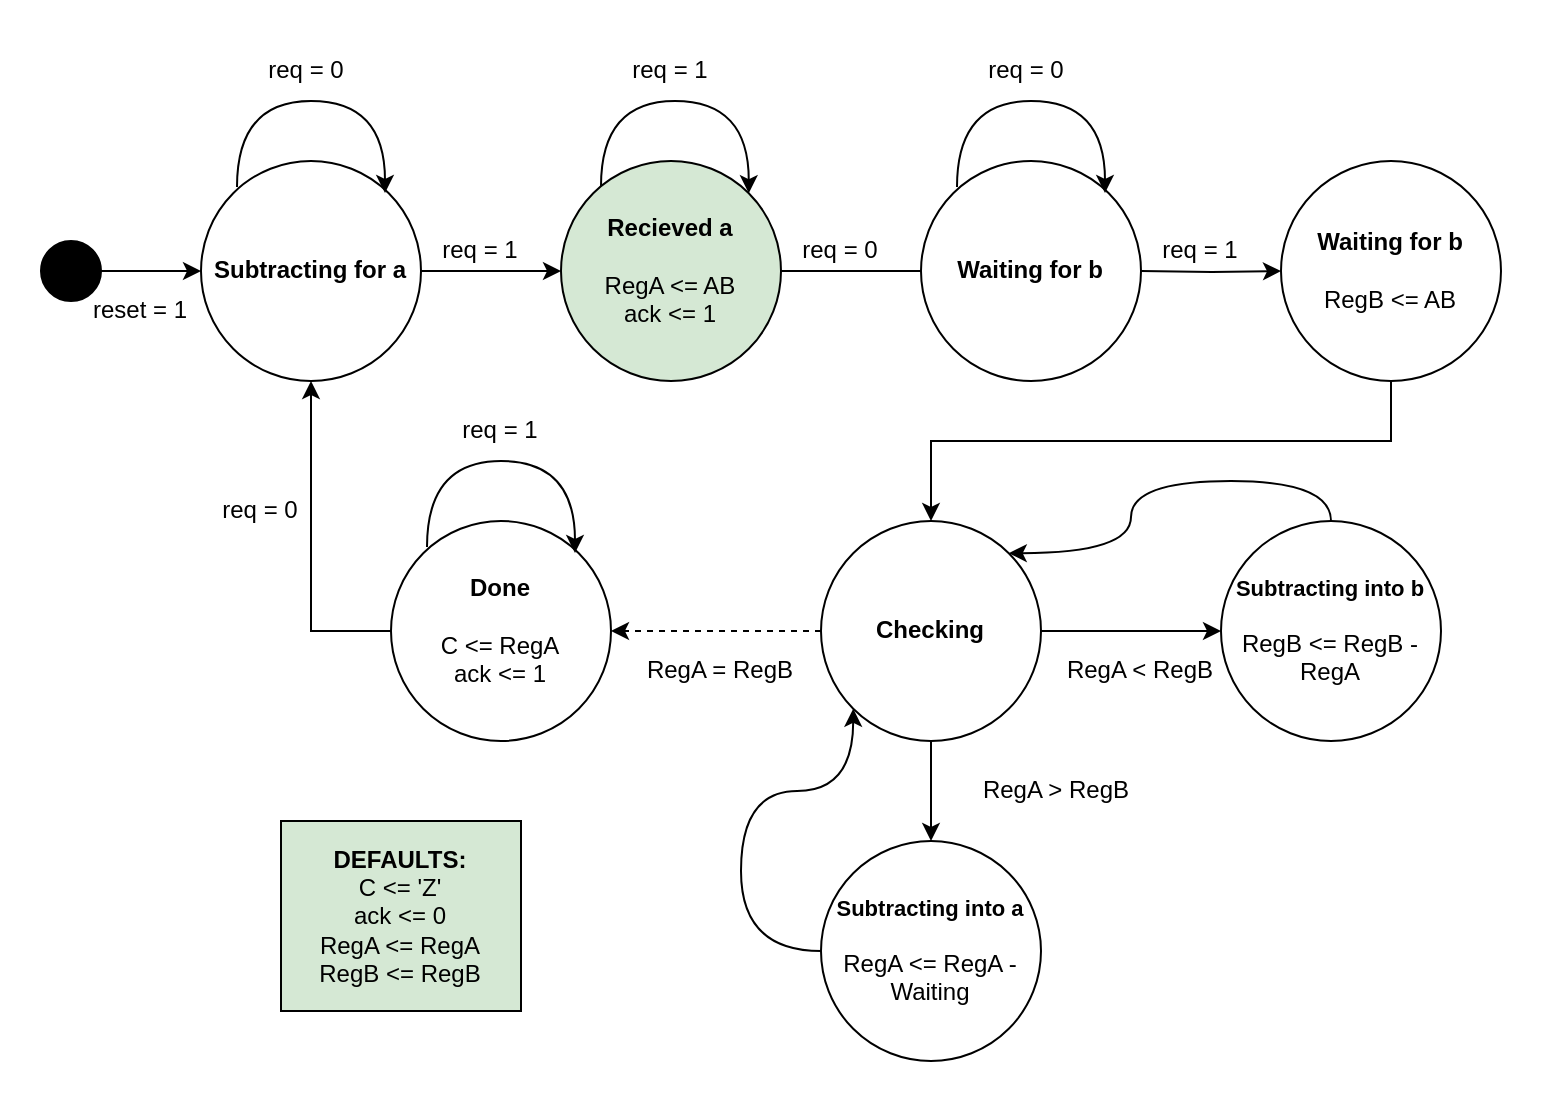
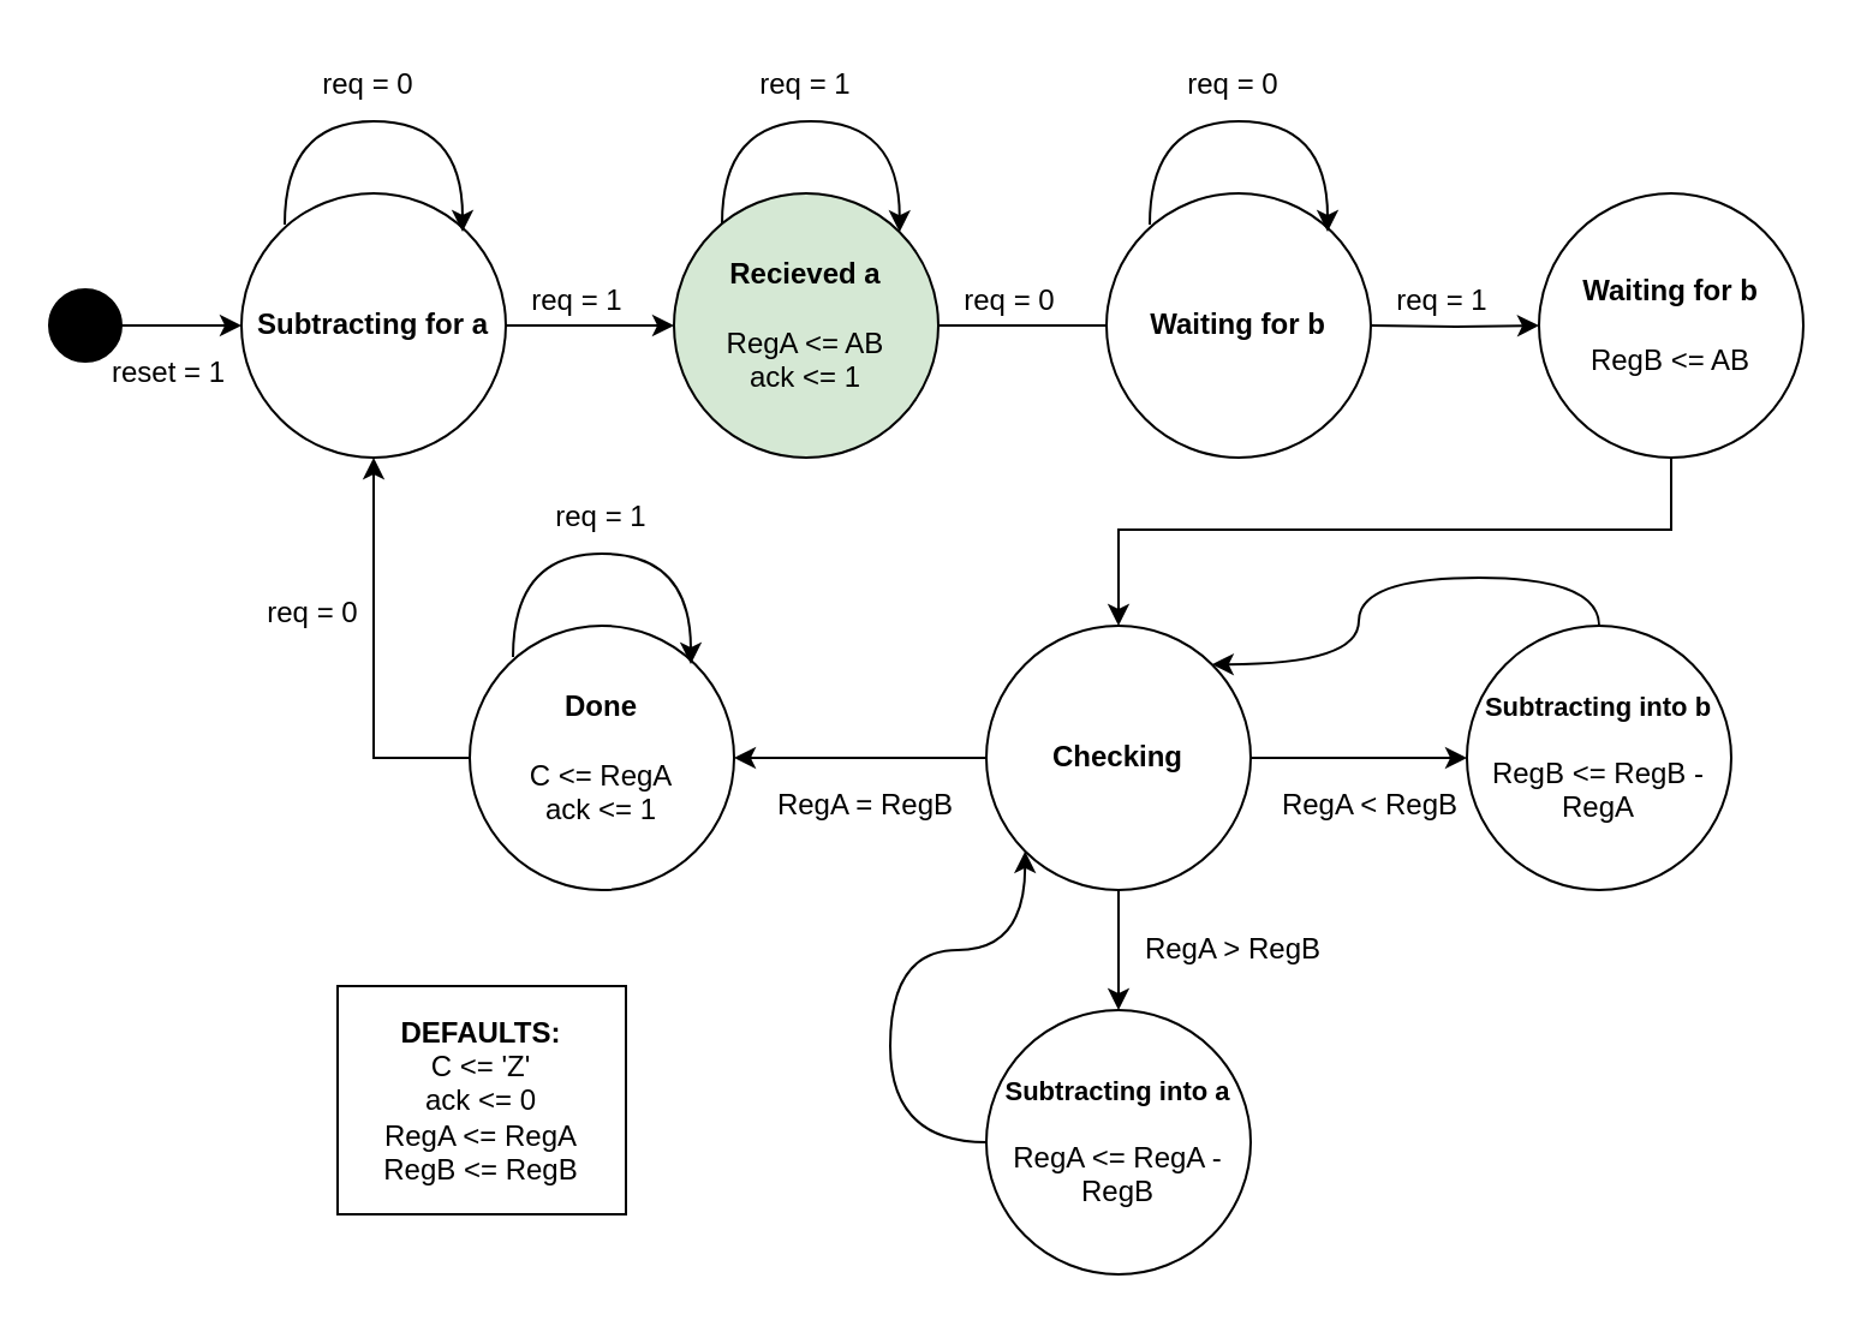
- <mxCell id="19" style="edgeStyle=orthogonalEdgeStyle;rounded=0;orthogonalLoop=1;jettySize=auto;html=1;dashed=1;" parent="1" source="22" target="24" edge="1"><mxGeometry relative="1" as="geometry" /></mxCell>
+ <mxCell id="19" style="edgeStyle=orthogonalEdgeStyle;rounded=0;orthogonalLoop=1;jettySize=auto;html=1;" parent="1" source="22" target="24" edge="1"><mxGeometry relative="1" as="geometry" /></mxCell>
- <mxCell id="35" value="RegA &amp;gt; RegB" style="text;html=1;align=center;verticalAlign=middle;whiteSpace=wrap;rounded=0;" parent="1" vertex="1"><mxGeometry x="488" y="380" width="80" height="30" as="geometry" /></mxCell>
+ <mxCell id="35" value="RegA &amp;gt; RegB" style="text;html=1;align=center;verticalAlign=middle;whiteSpace=wrap;rounded=0;" parent="1" vertex="1"><mxGeometry x="473" y="380" width="80" height="30" as="geometry" /></mxCell>
- <mxCell id="29" value="&lt;b&gt;DEFAULTS:&lt;/b&gt;&lt;div&gt;C &amp;lt;= 'Z'&lt;/div&gt;&lt;div&gt;ack &amp;lt;= 0&lt;/div&gt;&lt;div&gt;RegA &amp;lt;= RegA&lt;br&gt;&lt;/div&gt;&lt;div&gt;RegB &amp;lt;= RegB&lt;/div&gt;" style="rounded=0;whiteSpace=wrap;html=1;fillColor=#d5e8d4;" parent="1" vertex="1"><mxGeometry x="140" y="410" width="120" height="95" as="geometry" /></mxCell>
+ <mxCell id="29" value="&lt;b&gt;DEFAULTS:&lt;/b&gt;&lt;div&gt;C &amp;lt;= 'Z'&lt;/div&gt;&lt;div&gt;ack &amp;lt;= 0&lt;/div&gt;&lt;div&gt;RegA &amp;lt;= RegA&lt;br&gt;&lt;/div&gt;&lt;div&gt;RegB &amp;lt;= RegB&lt;/div&gt;" style="rounded=0;whiteSpace=wrap;html=1;" parent="1" vertex="1"><mxGeometry x="140" y="410" width="120" height="95" as="geometry" /></mxCell>
- <mxCell id="31" value="&lt;b style=&quot;font-size: 11px;&quot;&gt;&lt;font style=&quot;font-size: 11px;&quot;&gt;Subtracting into a&lt;/font&gt;&lt;/b&gt;&lt;div style=&quot;font-size: 11px;&quot;&gt;&lt;br&gt;&lt;/div&gt;&lt;div&gt;RegA &amp;lt;= RegA - Waiting&lt;/div&gt;" style="ellipse;whiteSpace=wrap;html=1;aspect=fixed;" parent="1" vertex="1"><mxGeometry x="410" y="420" width="110" height="110" as="geometry" /></mxCell>
+ <mxCell id="31" value="&lt;b style=&quot;font-size: 11px;&quot;&gt;&lt;font style=&quot;font-size: 11px;&quot;&gt;Subtracting into a&lt;/font&gt;&lt;/b&gt;&lt;div style=&quot;font-size: 11px;&quot;&gt;&lt;br&gt;&lt;/div&gt;&lt;div&gt;RegA &amp;lt;= RegA - RegB&lt;/div&gt;" style="ellipse;whiteSpace=wrap;html=1;aspect=fixed;" parent="1" vertex="1"><mxGeometry x="410" y="420" width="110" height="110" as="geometry" /></mxCell>
